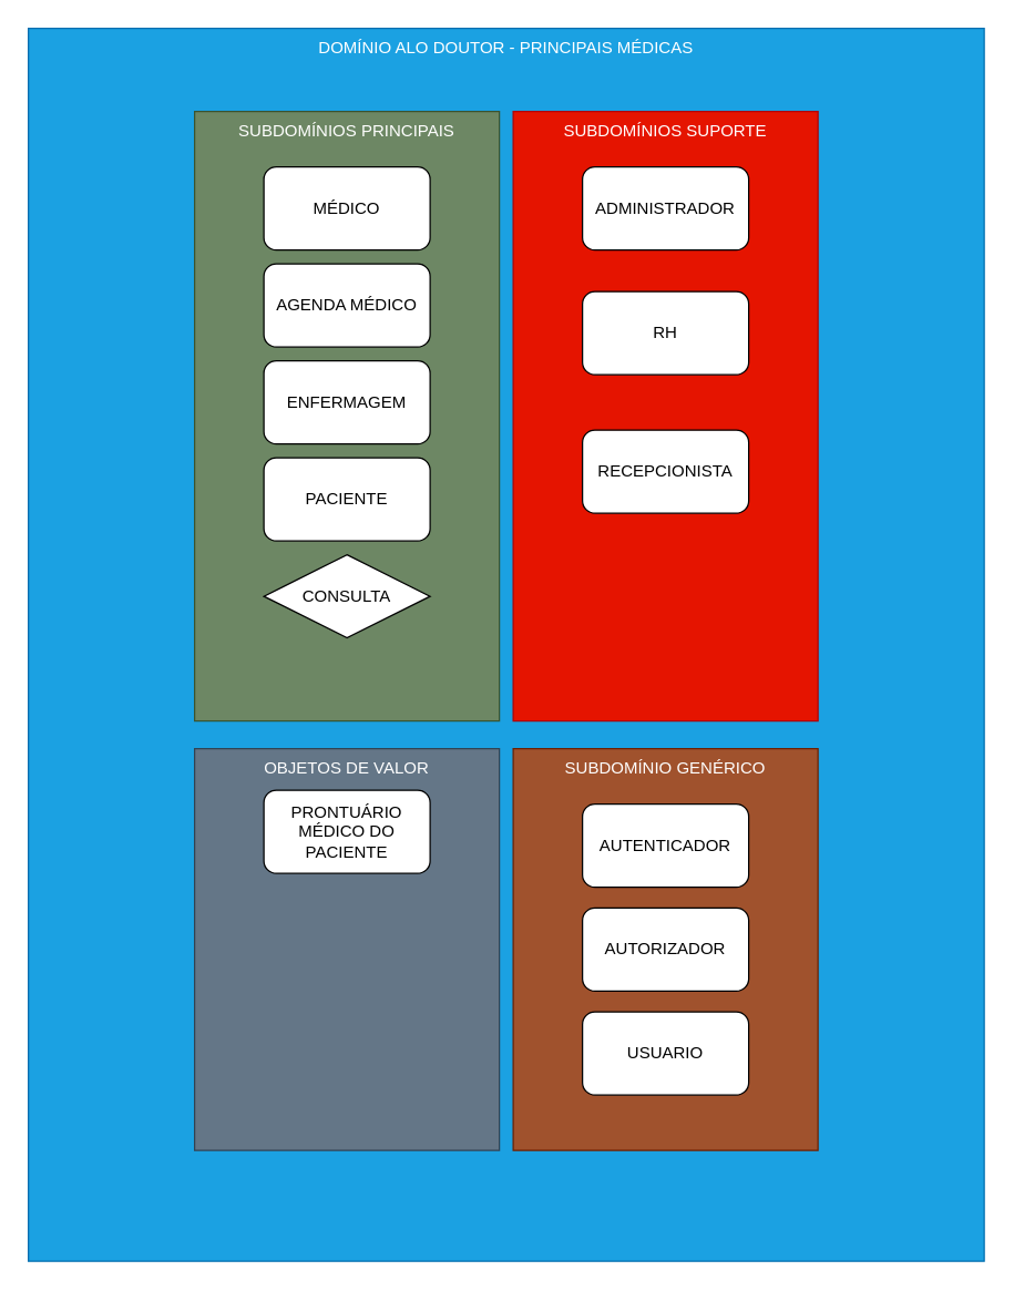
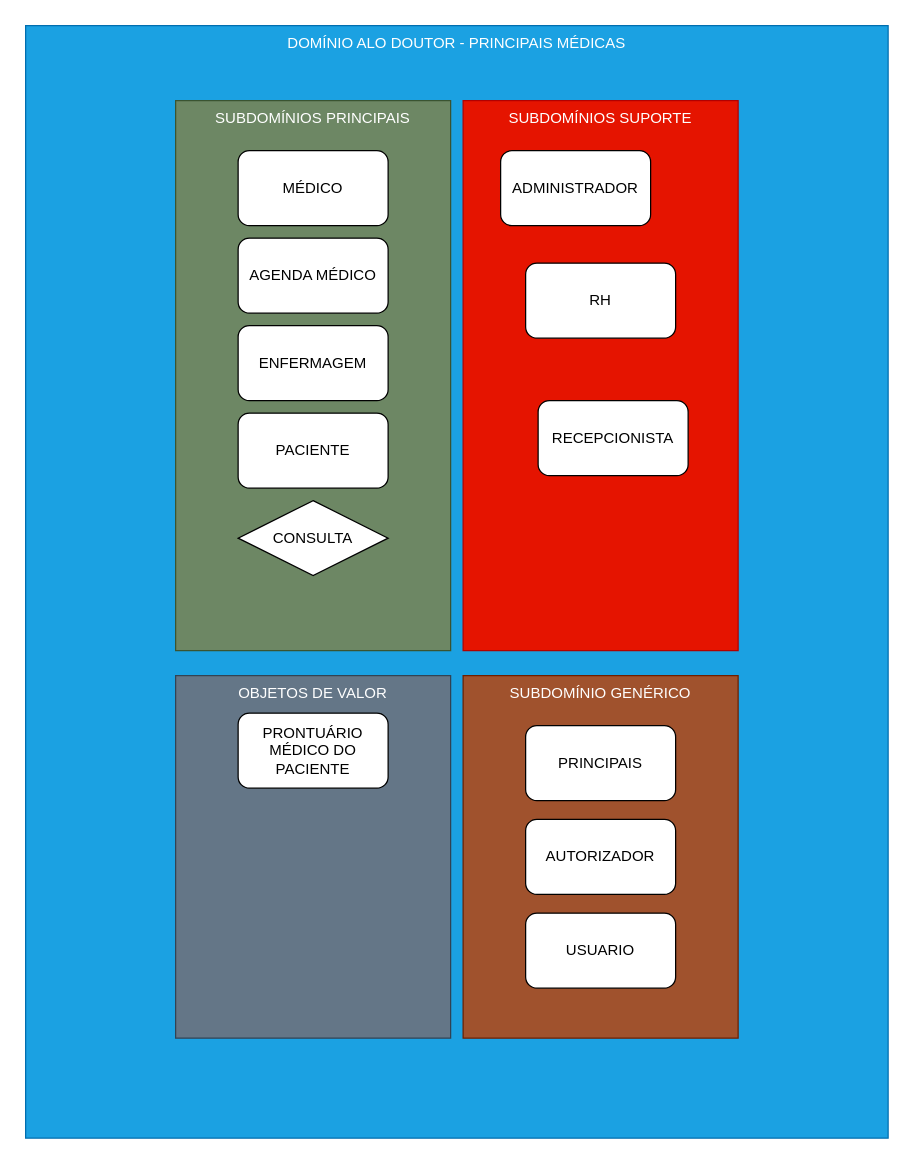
- <mxCell id="11" value="ADMINISTRADOR" style="rounded=1;whiteSpace=wrap;html=1;" vertex="1" parent="1"><mxGeometry x="420" y="120" width="120" height="60" as="geometry" /></mxCell>
+ <mxCell id="11" value="ADMINISTRADOR" style="rounded=1;whiteSpace=wrap;html=1;" vertex="1" parent="1"><mxGeometry x="400" y="120" width="120" height="60" as="geometry" /></mxCell>
- <mxCell id="9" value="RECEPCIONISTA" style="rounded=1;whiteSpace=wrap;html=1;" vertex="1" parent="1"><mxGeometry x="420" y="310" width="120" height="60" as="geometry" /></mxCell>
+ <mxCell id="9" value="RECEPCIONISTA" style="rounded=1;whiteSpace=wrap;html=1;" vertex="1" parent="1"><mxGeometry x="430" y="320" width="120" height="60" as="geometry" /></mxCell>
- <mxCell id="16" value="AUTENTICADOR" style="rounded=1;whiteSpace=wrap;html=1;" vertex="1" parent="1"><mxGeometry x="420" y="580" width="120" height="60" as="geometry" /></mxCell>
+ <mxCell id="16" value="PRINCIPAIS" style="rounded=1;whiteSpace=wrap;html=1;" vertex="1" parent="1"><mxGeometry x="420" y="580" width="120" height="60" as="geometry" /></mxCell>
